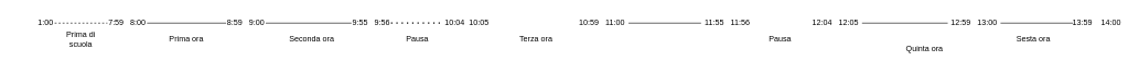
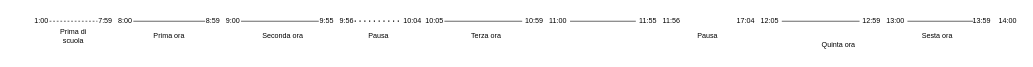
+ <mxCell id="15" value="" style="endArrow=none;html=1;exitX=1;exitY=0.5;exitDx=0;exitDy=0;" parent="1" source="13" target="17" edge="1"><mxGeometry width="50" height="50" relative="1" as="geometry"><mxPoint x="750" y="35" as="sourcePoint" /><mxPoint x="880" y="35" as="targetPoint" /></mxGeometry></mxCell>
- <mxCell id="20" value="12:04&amp;nbsp; &amp;nbsp;12:05" style="text;html=1;strokeColor=none;fillColor=none;align=center;verticalAlign=middle;whiteSpace=wrap;rounded=0;" parent="1" vertex="1"><mxGeometry x="1224" y="20" width="80" height="30" as="geometry" /></mxCell>
+ <mxCell id="20" value="17:04&amp;nbsp; &amp;nbsp;12:05" style="text;html=1;strokeColor=none;fillColor=none;align=center;verticalAlign=middle;whiteSpace=wrap;rounded=0;" parent="1" vertex="1"><mxGeometry x="1224" y="20" width="80" height="30" as="geometry" /></mxCell>
